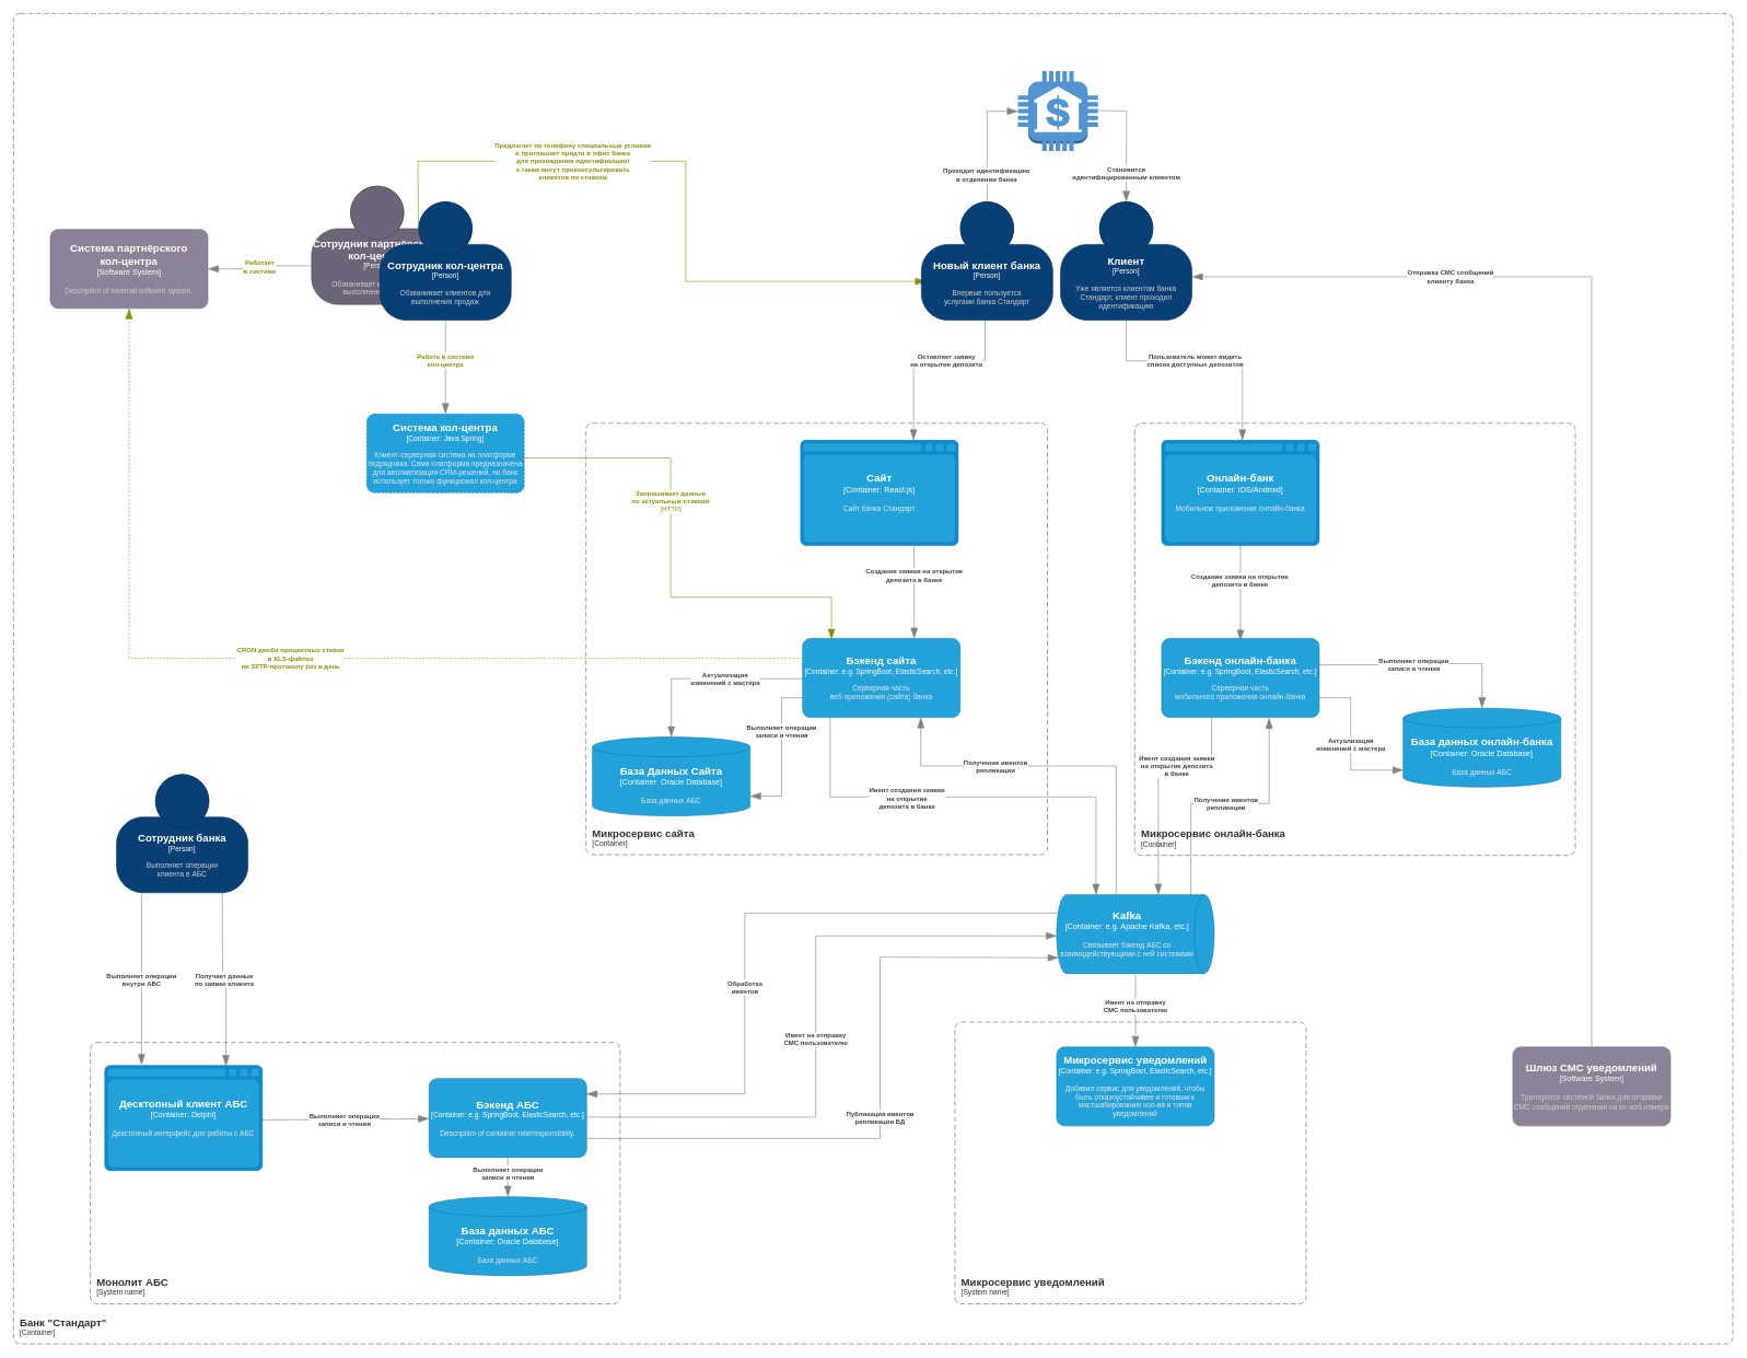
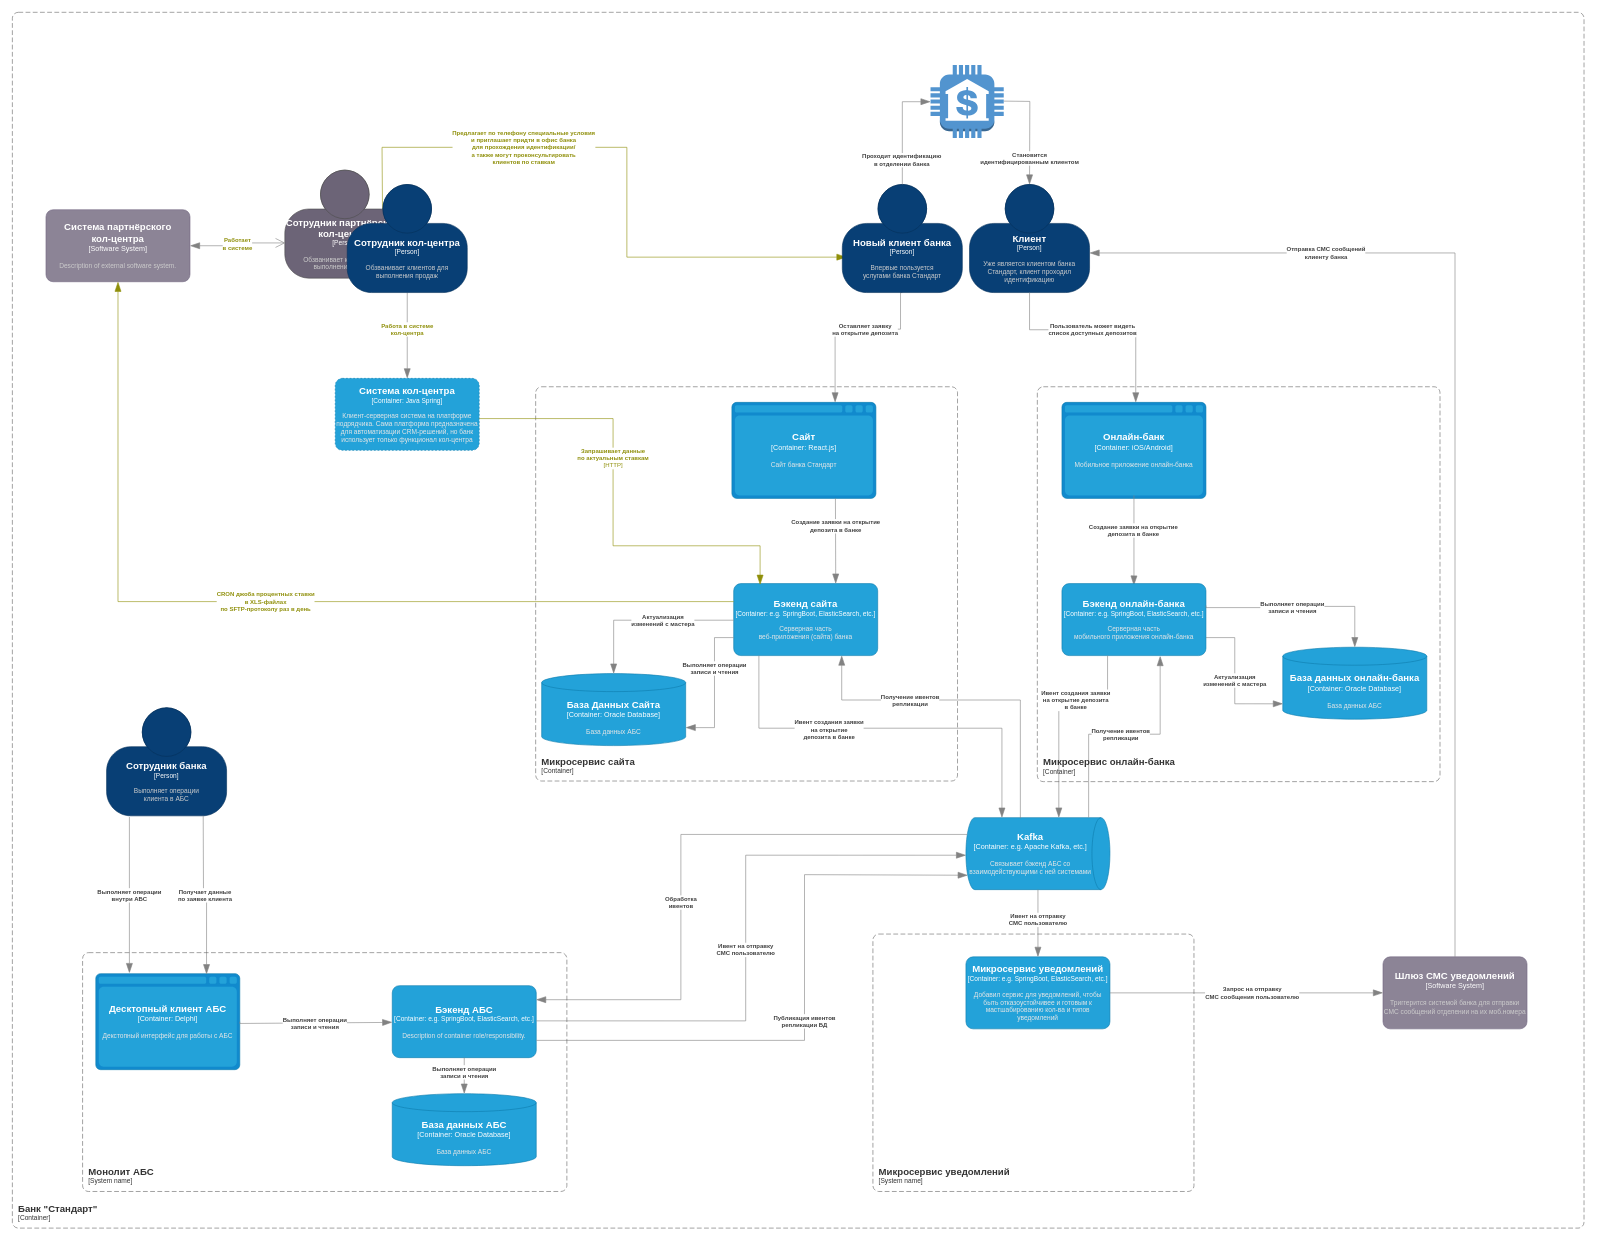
- <mxCell id="51" value="&lt;div style=&quot;text-align: left&quot;&gt;&lt;div style=&quot;text-align: center&quot;&gt;&lt;b&gt;Работает&#10;в системе&lt;/b&gt;&lt;/div&gt;&lt;/div&gt;" style="endArrow=none;html=1;fontSize=10;fontColor=light-dark(#8F8F0A,#838310);strokeWidth=1;endFill=1;strokeColor=#828282;elbow=vertical;metaEdit=1;endSize=14;startSize=14;jumpStyle=arc;jumpSize=16;rounded=0;edgeStyle=orthogonalEdgeStyle;exitX=1;exitY=0.5;exitDx=0;exitDy=0;exitPerimeter=0;entryX=0.003;entryY=0.674;entryDx=0;entryDy=0;entryPerimeter=0;startArrow=blockThin;startFill=1;" parent="1" source="49" target="50" edge="1"><mxGeometry width="240" relative="1" as="geometry"><mxPoint x="19" y="405" as="sourcePoint" /><mxPoint x="146" y="429" as="targetPoint" /></mxGeometry></mxCell>
+ <mxCell id="51" value="&lt;div style=&quot;text-align: left&quot;&gt;&lt;div style=&quot;text-align: center&quot;&gt;&lt;b&gt;Работает&#10;в системе&lt;/b&gt;&lt;/div&gt;&lt;/div&gt;" style="endArrow=open;html=1;fontSize=10;fontColor=light-dark(#8F8F0A,#838310);strokeWidth=1;endFill=1;strokeColor=#828282;elbow=vertical;metaEdit=1;endSize=14;startSize=14;jumpStyle=arc;jumpSize=16;rounded=0;edgeStyle=orthogonalEdgeStyle;exitX=1;exitY=0.5;exitDx=0;exitDy=0;exitPerimeter=0;entryX=0.003;entryY=0.674;entryDx=0;entryDy=0;entryPerimeter=0;startArrow=blockThin;startFill=1;" parent="1" source="49" target="50" edge="1"><mxGeometry width="240" relative="1" as="geometry"><mxPoint x="19" y="405" as="sourcePoint" /><mxPoint x="146" y="429" as="targetPoint" /></mxGeometry></mxCell>
- <mxCell id="54" value="&lt;div style=&quot;text-align: left&quot;&gt;&lt;div style=&quot;text-align: center&quot;&gt;&lt;b&gt;CRON джоба процентных ставки &#10;в XLS-файлах &#10;по SFTP-протоколу раз в день&lt;/b&gt;&lt;/div&gt;&lt;/div&gt;" style="endArrow=blockThin;html=1;fontSize=10;fontColor=light-dark(#8F8F0A,#838310);strokeWidth=1;endFill=1;strokeColor=light-dark(#8F8F0A,#838310);elbow=vertical;metaEdit=1;endSize=14;startSize=14;jumpStyle=arc;jumpSize=16;rounded=0;edgeStyle=orthogonalEdgeStyle;exitX=0;exitY=0.25;exitDx=0;exitDy=0;exitPerimeter=0;entryX=0.5;entryY=1;entryDx=0;entryDy=0;entryPerimeter=0;dashed=1;" parent="1" source="26" target="49" edge="1"><mxGeometry width="240" relative="1" as="geometry"><mxPoint x="700" y="993" as="sourcePoint" /><mxPoint x="299" y="1004" as="targetPoint" /></mxGeometry></mxCell>
+ <mxCell id="54" value="&lt;div style=&quot;text-align: left&quot;&gt;&lt;div style=&quot;text-align: center&quot;&gt;&lt;b&gt;CRON джоба процентных ставки &#10;в XLS-файлах &#10;по SFTP-протоколу раз в день&lt;/b&gt;&lt;/div&gt;&lt;/div&gt;" style="endArrow=blockThin;html=1;fontSize=10;fontColor=light-dark(#8F8F0A,#838310);strokeWidth=1;endFill=1;strokeColor=light-dark(#8F8F0A,#838310);elbow=vertical;metaEdit=1;endSize=14;startSize=14;jumpStyle=arc;jumpSize=16;rounded=0;edgeStyle=orthogonalEdgeStyle;exitX=0;exitY=0.25;exitDx=0;exitDy=0;exitPerimeter=0;entryX=0.5;entryY=1;entryDx=0;entryDy=0;entryPerimeter=0;" parent="1" source="26" target="49" edge="1"><mxGeometry width="240" relative="1" as="geometry"><mxPoint x="700" y="993" as="sourcePoint" /><mxPoint x="299" y="1004" as="targetPoint" /></mxGeometry></mxCell>
+ <mxCell id="30" value="&lt;div style=&quot;text-align: left&quot;&gt;&lt;div style=&quot;text-align: center&quot;&gt;&lt;b&gt;Запрос на отправку &#10;СМС сообщения пользователю&lt;/b&gt;&lt;/div&gt;" style="endArrow=blockThin;html=1;fontSize=10;fontColor=#404040;strokeWidth=1;endFill=1;strokeColor=#828282;elbow=vertical;metaEdit=1;endSize=14;startSize=14;jumpStyle=arc;jumpSize=16;rounded=0;edgeStyle=orthogonalEdgeStyle;" parent="1" source="28" target="9" edge="1"><mxGeometry x="0.046" width="240" relative="1" as="geometry"><mxPoint x="2171" y="1713" as="sourcePoint" /><mxPoint x="2171" y="1548" as="targetPoint" /><Array as="points" /><mxPoint x="-1" as="offset" /></mxGeometry></mxCell>
